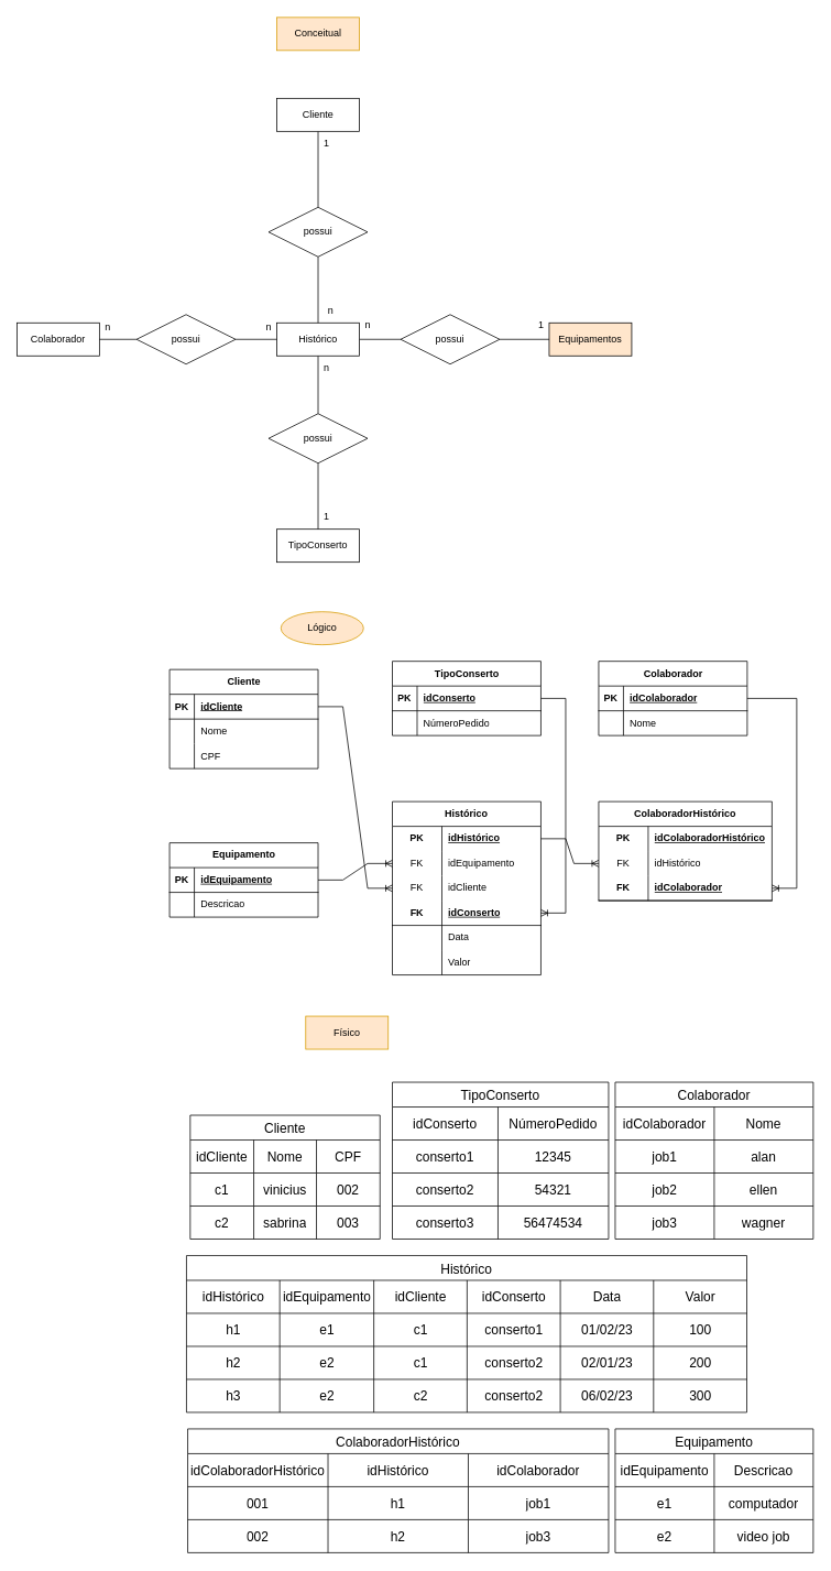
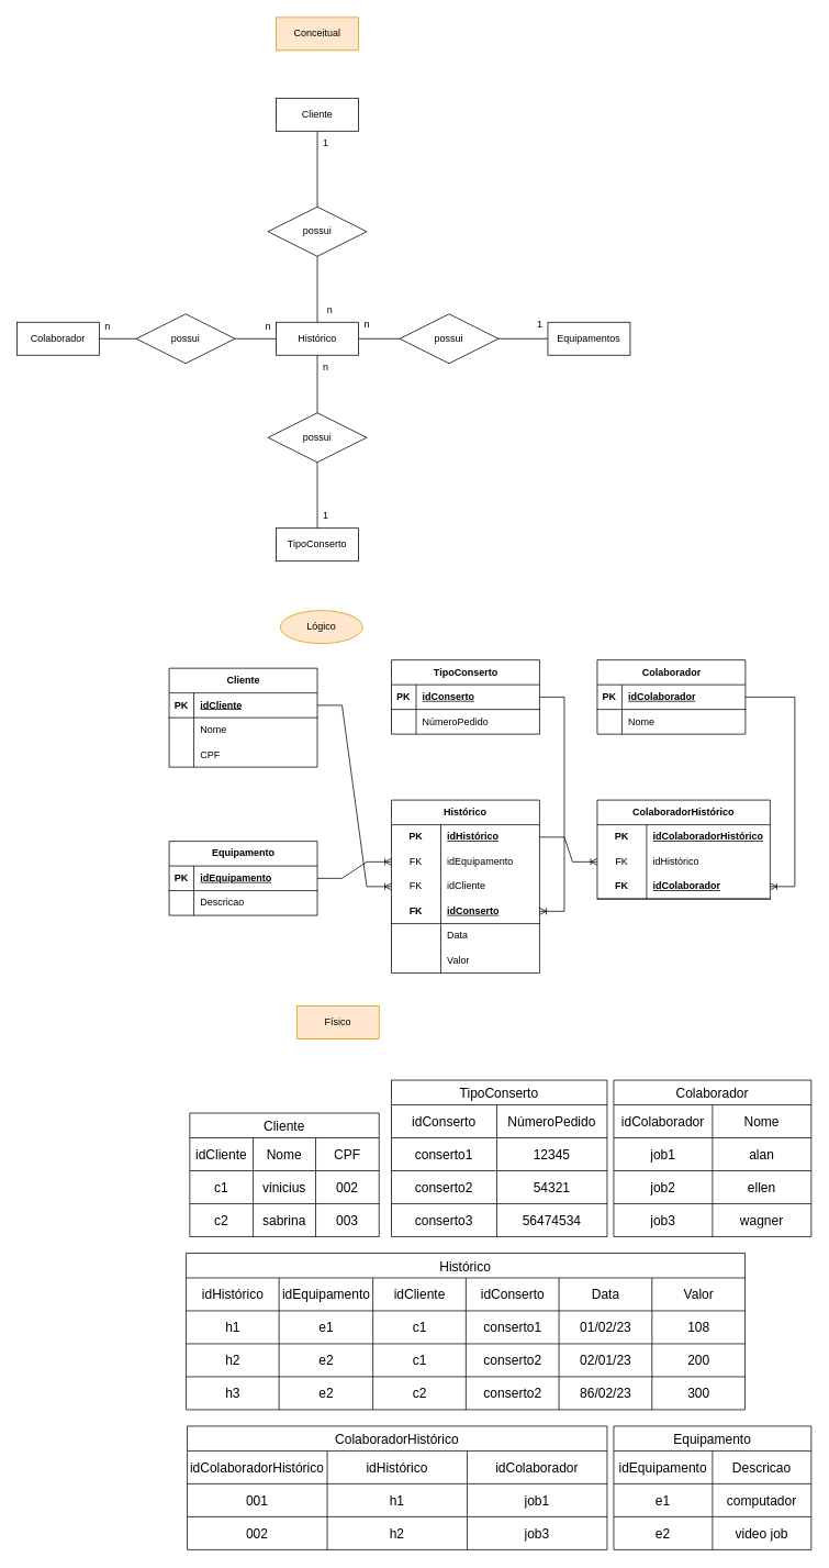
- <mxCell id="6" value="Equipamentos" style="whiteSpace=wrap;html=1;align=center;fillColor=#ffe6cc;" parent="1" vertex="1"><mxGeometry x="665" y="390" width="100" height="40" as="geometry" /></mxCell>
+ <mxCell id="6" value="Equipamentos" style="whiteSpace=wrap;html=1;align=center;" parent="1" vertex="1"><mxGeometry x="665" y="390" width="100" height="40" as="geometry" /></mxCell>
- <mxCell id="94" value="Físico" style="whiteSpace=wrap;html=1;align=center;fillColor=#ffe6cc;strokeColor=#d79b00;" vertex="1" parent="1"><mxGeometry x="370" y="1230" width="100" height="40" as="geometry" /></mxCell>
+ <mxCell id="94" value="Físico" style="whiteSpace=wrap;html=1;align=center;fillColor=#ffe6cc;strokeColor=#d79b00;" vertex="1" parent="1"><mxGeometry x="360" y="1220" width="100" height="40" as="geometry" /></mxCell>
- <mxCell id="158" value="100" style="shape=partialRectangle;html=1;whiteSpace=wrap;connectable=0;strokeColor=inherit;overflow=hidden;fillColor=none;top=0;left=0;bottom=0;right=0;pointerEvents=1;fontSize=16;" vertex="1" parent="152"><mxGeometry x="566" width="113" height="40" as="geometry"><mxRectangle width="113" height="40" as="alternateBounds" /></mxGeometry></mxCell>
+ <mxCell id="158" value="108" style="shape=partialRectangle;html=1;whiteSpace=wrap;connectable=0;strokeColor=inherit;overflow=hidden;fillColor=none;top=0;left=0;bottom=0;right=0;pointerEvents=1;fontSize=16;" vertex="1" parent="152"><mxGeometry x="566" width="113" height="40" as="geometry"><mxRectangle width="113" height="40" as="alternateBounds" /></mxGeometry></mxCell>
- <mxCell id="171" value="06/02/23" style="shape=partialRectangle;html=1;whiteSpace=wrap;connectable=0;strokeColor=inherit;overflow=hidden;fillColor=none;top=0;left=0;bottom=0;right=0;pointerEvents=1;fontSize=16;" vertex="1" parent="166"><mxGeometry x="453" width="113" height="40" as="geometry"><mxRectangle width="113" height="40" as="alternateBounds" /></mxGeometry></mxCell>
+ <mxCell id="171" value="86/02/23" style="shape=partialRectangle;html=1;whiteSpace=wrap;connectable=0;strokeColor=inherit;overflow=hidden;fillColor=none;top=0;left=0;bottom=0;right=0;pointerEvents=1;fontSize=16;" vertex="1" parent="166"><mxGeometry x="453" width="113" height="40" as="geometry"><mxRectangle width="113" height="40" as="alternateBounds" /></mxGeometry></mxCell>
